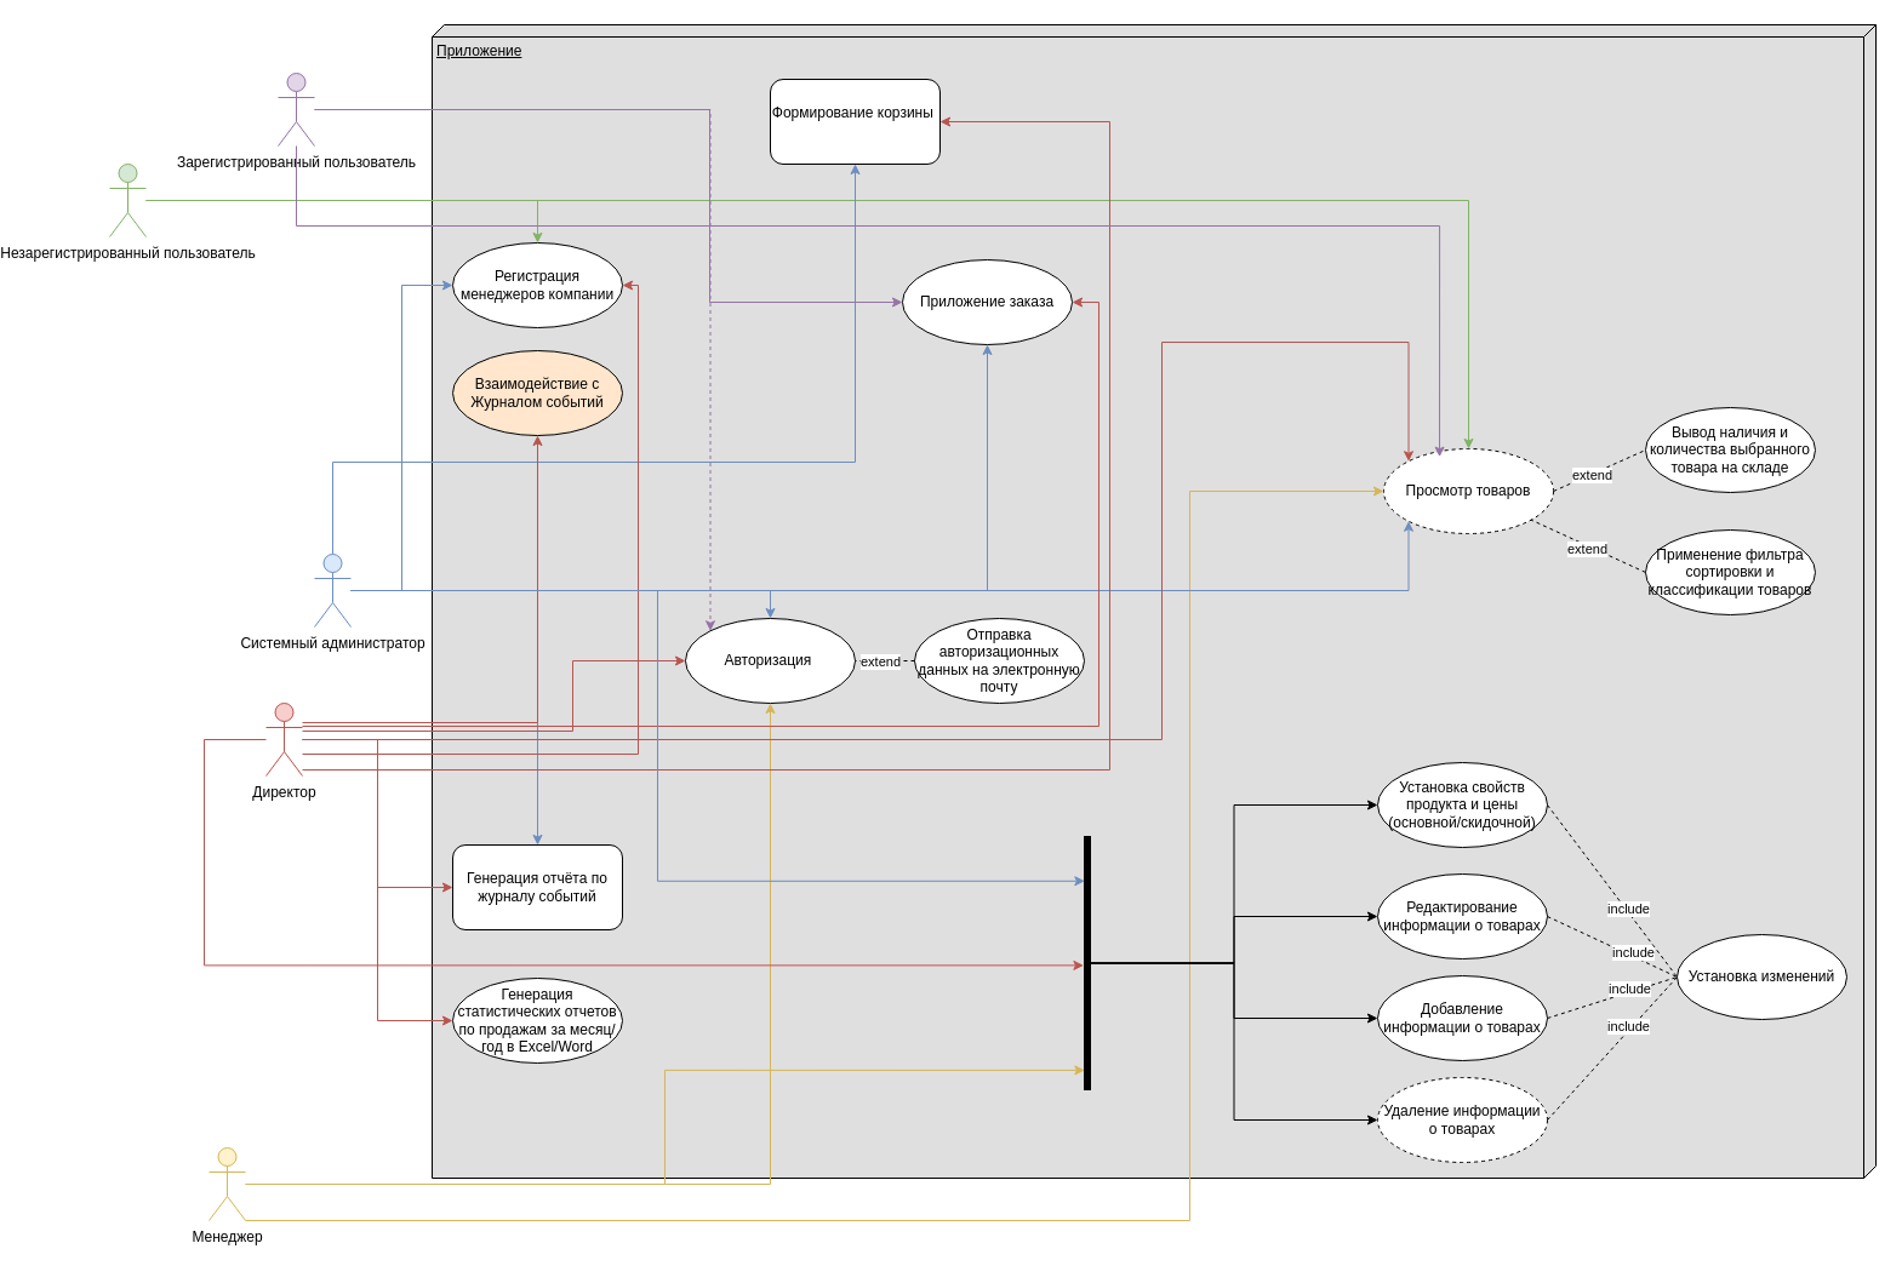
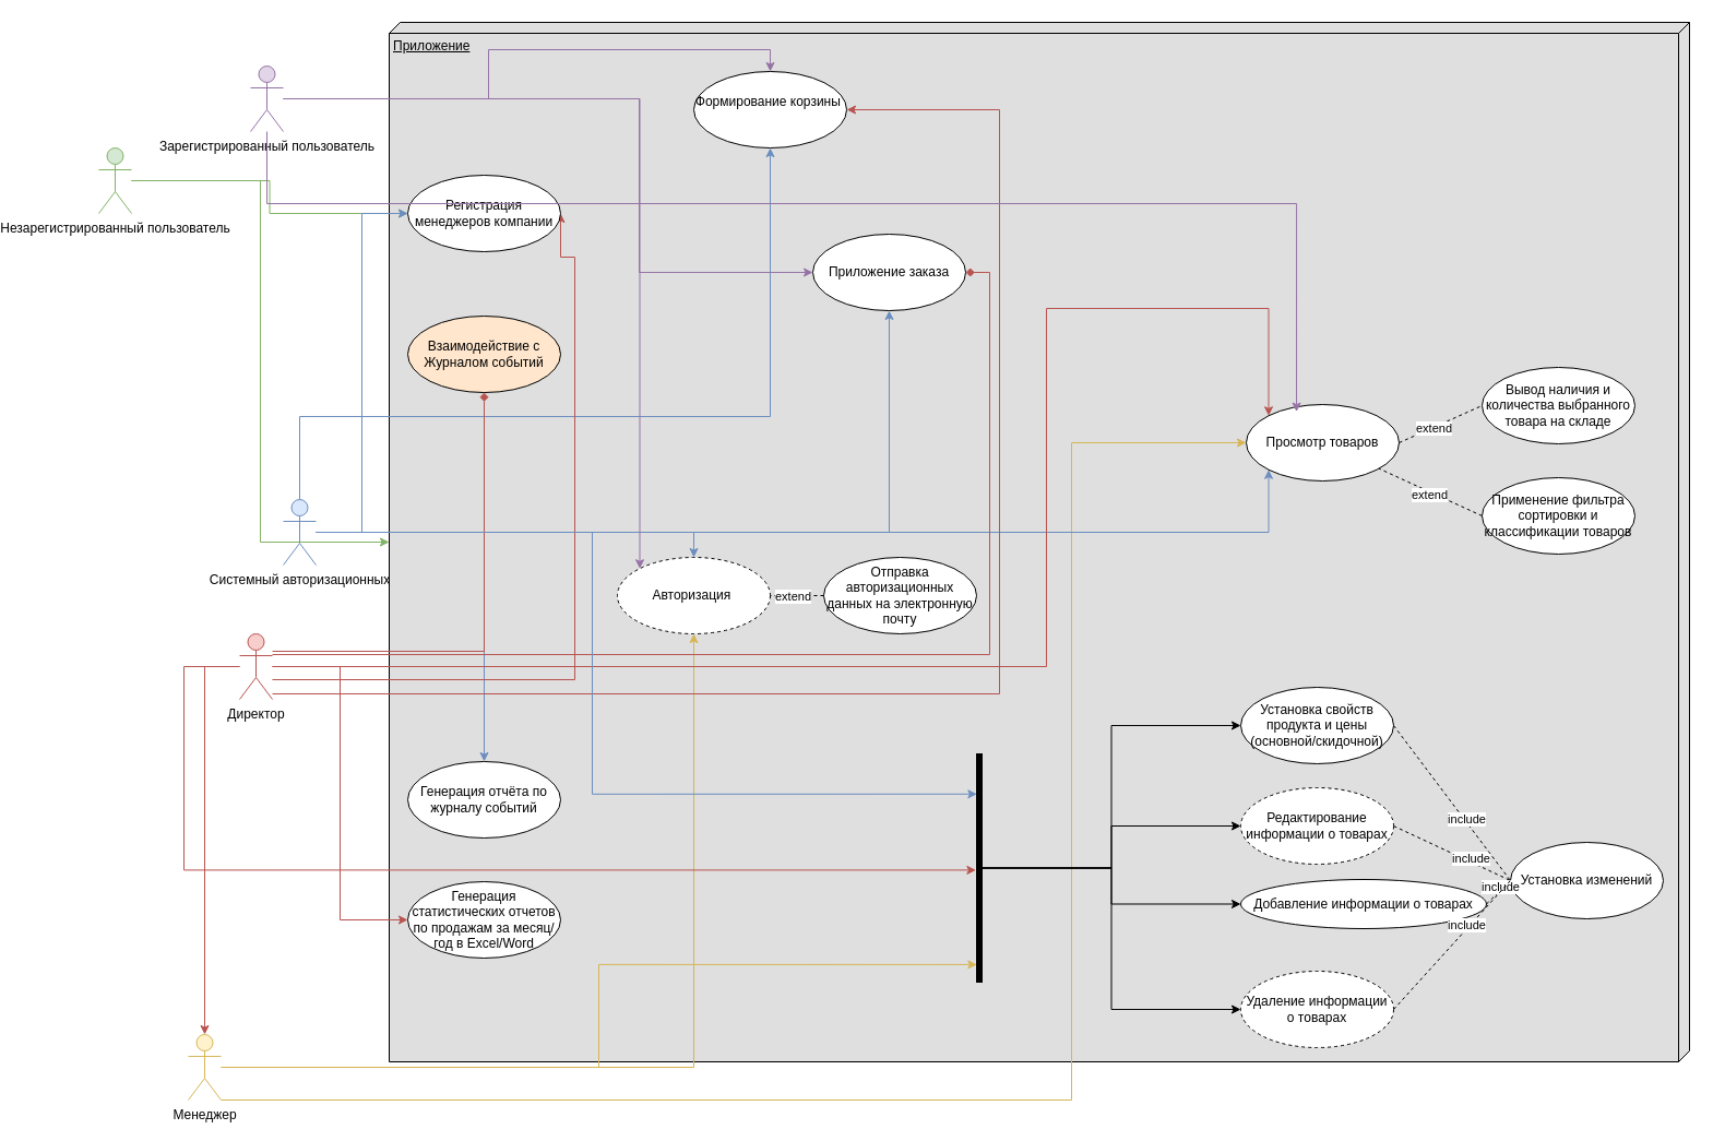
+ <mxCell id="63" style="edgeStyle=orthogonalEdgeStyle;rounded=0;orthogonalLoop=1;jettySize=auto;html=1;entryX=0.5;entryY=0;entryDx=0;entryDy=0;fillColor=#e1d5e7;strokeColor=#9673a6;" edge="1" parent="1" source="66" target="17"><mxGeometry relative="1" as="geometry" /></mxCell>
- <mxCell id="17" value="Формирование корзины&amp;nbsp;&lt;div&gt;&lt;br&gt;&lt;/div&gt;" style="whiteSpace=wrap;html=1;rounded=1;" parent="1" vertex="1"><mxGeometry x="565" y="65" width="140" height="70" as="geometry" /></mxCell>
+ <mxCell id="17" value="Формирование корзины&amp;nbsp;&lt;div&gt;&lt;br&gt;&lt;/div&gt;" style="ellipse;whiteSpace=wrap;html=1;" parent="1" vertex="1"><mxGeometry x="565" y="65" width="140" height="70" as="geometry" /></mxCell>
- <mxCell id="4" style="edgeStyle=orthogonalEdgeStyle;rounded=0;orthogonalLoop=1;jettySize=auto;html=1;entryX=0.5;entryY=0;entryDx=0;entryDy=0;fillColor=#d5e8d4;strokeColor=#82b366;" parent="1" source="5" target="16" edge="1"><mxGeometry relative="1" as="geometry" /></mxCell>
+ <mxCell id="4" style="edgeStyle=orthogonalEdgeStyle;rounded=0;orthogonalLoop=1;jettySize=auto;html=1;fillColor=#d5e8d4;strokeColor=#82b366;" parent="1" source="5" target="2" edge="1"><mxGeometry relative="1" as="geometry" /></mxCell>
- <mxCell id="49" value="Регистрация менеджеров компании" style="ellipse;whiteSpace=wrap;html=1;" parent="1" vertex="1"><mxGeometry x="303" y="200" width="140" height="70" as="geometry" /></mxCell>
+ <mxCell id="49" value="Регистрация менеджеров компании" style="ellipse;whiteSpace=wrap;html=1;" parent="1" vertex="1"><mxGeometry x="303" y="160" width="140" height="70" as="geometry" /></mxCell>
- <mxCell id="40" style="edgeStyle=orthogonalEdgeStyle;rounded=0;orthogonalLoop=1;jettySize=auto;html=1;entryX=1;entryY=0.5;entryDx=0;entryDy=0;fillColor=#f8cecc;strokeColor=#b85450;" edge="1" parent="1" source="41" target="62"><mxGeometry relative="1" as="geometry"><Array as="points"><mxPoint x="836" y="599" /><mxPoint x="836" y="249" /></Array></mxGeometry></mxCell>
+ <mxCell id="40" style="edgeStyle=orthogonalEdgeStyle;rounded=0;orthogonalLoop=1;jettySize=auto;html=1;entryX=1;entryY=0.5;entryDx=0;entryDy=0;fillColor=#f8cecc;strokeColor=#b85450;endArrow=diamond;" edge="1" parent="1" source="41" target="62"><mxGeometry relative="1" as="geometry"><Array as="points"><mxPoint x="836" y="599" /><mxPoint x="836" y="249" /></Array></mxGeometry></mxCell>
- <mxCell id="35" style="edgeStyle=orthogonalEdgeStyle;rounded=0;orthogonalLoop=1;jettySize=auto;html=1;entryX=0.5;entryY=1;entryDx=0;entryDy=0;fillColor=#f8cecc;strokeColor=#b85450;" parent="1" source="41" target="23" edge="1"><mxGeometry relative="1" as="geometry"><Array as="points"><mxPoint x="373" y="596" /></Array></mxGeometry></mxCell>
+ <mxCell id="35" style="edgeStyle=orthogonalEdgeStyle;rounded=0;orthogonalLoop=1;jettySize=auto;html=1;entryX=0.5;entryY=1;entryDx=0;entryDy=0;fillColor=#f8cecc;strokeColor=#b85450;endArrow=diamond;" parent="1" source="41" target="23" edge="1"><mxGeometry relative="1" as="geometry"><Array as="points"><mxPoint x="373" y="596" /></Array></mxGeometry></mxCell>
- <mxCell id="64" style="edgeStyle=orthogonalEdgeStyle;rounded=0;orthogonalLoop=1;jettySize=auto;html=1;entryX=0;entryY=0;entryDx=0;entryDy=0;fillColor=#e1d5e7;strokeColor=#9673a6;dashed=1;" edge="1" parent="1" source="66" target="31"><mxGeometry relative="1" as="geometry" /></mxCell>
+ <mxCell id="64" style="edgeStyle=orthogonalEdgeStyle;rounded=0;orthogonalLoop=1;jettySize=auto;html=1;entryX=0;entryY=0;entryDx=0;entryDy=0;fillColor=#e1d5e7;strokeColor=#9673a6;" edge="1" parent="1" source="66" target="31"><mxGeometry relative="1" as="geometry" /></mxCell>
- <mxCell id="16" value="Просмотр товаров" style="ellipse;whiteSpace=wrap;html=1;dashed=1;" parent="1" vertex="1"><mxGeometry x="1071" y="370" width="140" height="70" as="geometry" /></mxCell>
+ <mxCell id="16" value="Просмотр товаров" style="ellipse;whiteSpace=wrap;html=1;" parent="1" vertex="1"><mxGeometry x="1071" y="370" width="140" height="70" as="geometry" /></mxCell>
- <mxCell id="15" value="Системный администратор&lt;div&gt;&lt;br&gt;&lt;/div&gt;" style="shape=umlActor;verticalLabelPosition=bottom;verticalAlign=top;html=1;outlineConnect=0;fillColor=#dae8fc;strokeColor=#6c8ebf;" parent="1" vertex="1"><mxGeometry x="189" y="457" width="30" height="60" as="geometry" /></mxCell>
+ <mxCell id="15" value="Системный авторизационных&lt;div&gt;&lt;br&gt;&lt;/div&gt;" style="shape=umlActor;verticalLabelPosition=bottom;verticalAlign=top;html=1;outlineConnect=0;fillColor=#dae8fc;strokeColor=#6c8ebf;" parent="1" vertex="1"><mxGeometry x="189" y="457" width="30" height="60" as="geometry" /></mxCell>
- <mxCell id="31" value="Авторизация&amp;nbsp;" style="ellipse;whiteSpace=wrap;html=1;" parent="1" vertex="1"><mxGeometry x="495" y="510" width="140" height="70" as="geometry" /></mxCell>
+ <mxCell id="31" value="Авторизация&amp;nbsp;" style="ellipse;whiteSpace=wrap;html=1;dashed=1;" parent="1" vertex="1"><mxGeometry x="495" y="510" width="140" height="70" as="geometry" /></mxCell>
- <mxCell id="38" style="edgeStyle=orthogonalEdgeStyle;rounded=0;orthogonalLoop=1;jettySize=auto;html=1;entryX=0;entryY=0.5;entryDx=0;entryDy=0;fillColor=#f8cecc;strokeColor=#b85450;" parent="1" source="41" target="31" edge="1"><mxGeometry relative="1" as="geometry"><Array as="points"><mxPoint x="402" y="603" /><mxPoint x="402" y="545" /></Array></mxGeometry></mxCell>
- <mxCell id="33" style="edgeStyle=orthogonalEdgeStyle;rounded=0;orthogonalLoop=1;jettySize=auto;html=1;entryX=0;entryY=0.5;entryDx=0;entryDy=0;fillColor=#f8cecc;strokeColor=#b85450;" parent="1" source="41" target="42" edge="1"><mxGeometry relative="1" as="geometry" /></mxCell>
+ <mxCell id="33" style="edgeStyle=orthogonalEdgeStyle;rounded=0;orthogonalLoop=1;jettySize=auto;html=1;fillColor=#f8cecc;strokeColor=#b85450;" parent="1" source="41" target="8" edge="1"><mxGeometry relative="1" as="geometry" /></mxCell>
- <mxCell id="42" value="Генерация отчёта по журналу событий" style="whiteSpace=wrap;html=1;rounded=1;" parent="1" vertex="1"><mxGeometry x="303" y="697" width="140" height="70" as="geometry" /></mxCell>
+ <mxCell id="42" value="Генерация отчёта по журналу событий" style="ellipse;whiteSpace=wrap;html=1;" parent="1" vertex="1"><mxGeometry x="303" y="697" width="140" height="70" as="geometry" /></mxCell>
- <mxCell id="19" value="Редактирование информации о товарах" style="ellipse;whiteSpace=wrap;html=1;" parent="1" vertex="1"><mxGeometry x="1066" y="721" width="140" height="70" as="geometry" /></mxCell>
+ <mxCell id="19" value="Редактирование информации о товарах" style="ellipse;whiteSpace=wrap;html=1;dashed=1;" parent="1" vertex="1"><mxGeometry x="1066" y="721" width="140" height="70" as="geometry" /></mxCell>
- <mxCell id="18" value="Добавление информации о товарах" style="ellipse;whiteSpace=wrap;html=1;" parent="1" vertex="1"><mxGeometry x="1066" y="805" width="140" height="70" as="geometry" /></mxCell>
+ <mxCell id="18" value="Добавление информации о товарах" style="ellipse;whiteSpace=wrap;html=1;" parent="1" vertex="1"><mxGeometry x="1066" y="805" width="225" height="45" as="geometry" /></mxCell>
